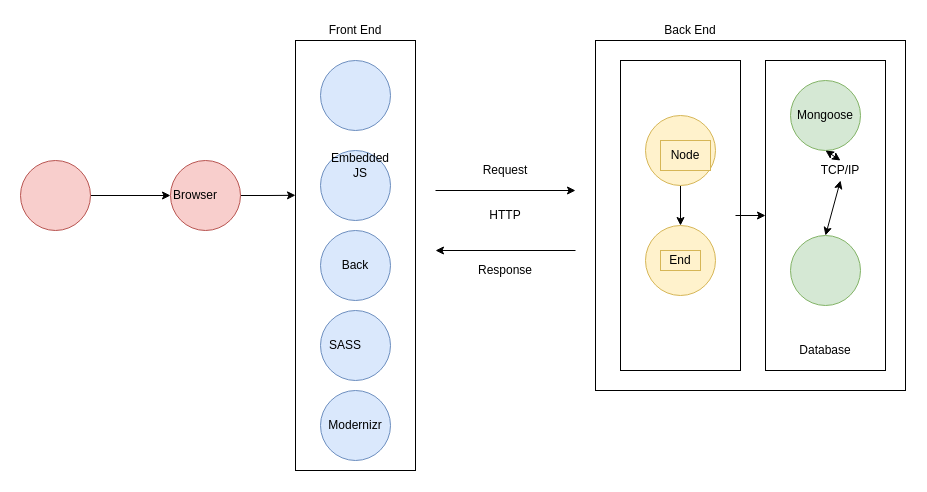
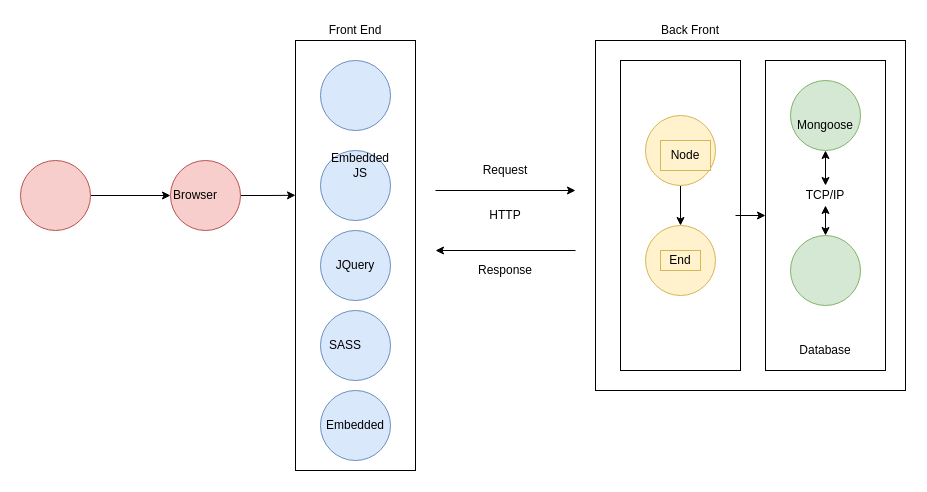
- <mxCell id="23" value="Back End" style="text;html=1;strokeColor=none;fillColor=none;align=center;verticalAlign=middle;whiteSpace=wrap;rounded=0;" vertex="1" parent="1"><mxGeometry x="630" width="120" height="20" as="geometry" y="20" /></mxCell>
+ <mxCell id="23" value="Back Front" style="text;html=1;strokeColor=none;fillColor=none;align=center;verticalAlign=middle;whiteSpace=wrap;rounded=0;" vertex="1" parent="1"><mxGeometry x="630" width="120" height="20" as="geometry" y="20" /></mxCell>
- <mxCell id="28" value="Mongoose" style="text;html=1;strokeColor=none;fillColor=none;align=center;verticalAlign=middle;whiteSpace=wrap;rounded=0;" vertex="1" parent="1"><mxGeometry x="805" y="105" width="40" height="20" as="geometry" /></mxCell>
+ <mxCell id="28" value="Mongoose" style="text;html=1;strokeColor=none;fillColor=none;align=center;verticalAlign=middle;whiteSpace=wrap;rounded=0;" vertex="1" parent="1"><mxGeometry x="805" y="115" width="40" height="20" as="geometry" /></mxCell>
- <mxCell id="31" value="TCP/IP" style="text;html=1;strokeColor=none;fillColor=none;align=center;verticalAlign=middle;whiteSpace=wrap;rounded=0;" vertex="1" parent="1"><mxGeometry x="820" y="160" width="40" height="20" as="geometry" /></mxCell>
+ <mxCell id="31" value="TCP/IP" style="text;html=1;strokeColor=none;fillColor=none;align=center;verticalAlign=middle;whiteSpace=wrap;rounded=0;" vertex="1" parent="1"><mxGeometry x="805" y="185" width="40" height="20" as="geometry" /></mxCell>
- <mxCell id="20" value="Back" style="text;html=1;strokeColor=none;fillColor=none;align=center;verticalAlign=middle;whiteSpace=wrap;rounded=0;" vertex="1" parent="1"><mxGeometry x="335" y="255" width="40" height="20" as="geometry" /></mxCell>
+ <mxCell id="20" value="JQuery" style="text;html=1;strokeColor=none;fillColor=none;align=center;verticalAlign=middle;whiteSpace=wrap;rounded=0;" vertex="1" parent="1"><mxGeometry x="335" y="255" width="40" height="20" as="geometry" /></mxCell>
- <mxCell id="26" value="Modernizr" style="text;html=1;strokeColor=none;fillColor=none;align=center;verticalAlign=middle;whiteSpace=wrap;rounded=0;" vertex="1" parent="1"><mxGeometry x="335" y="415" width="40" height="20" as="geometry" /></mxCell>
+ <mxCell id="26" value="Embedded" style="text;html=1;strokeColor=none;fillColor=none;align=center;verticalAlign=middle;whiteSpace=wrap;rounded=0;" vertex="1" parent="1"><mxGeometry x="335" y="415" width="40" height="20" as="geometry" /></mxCell>
